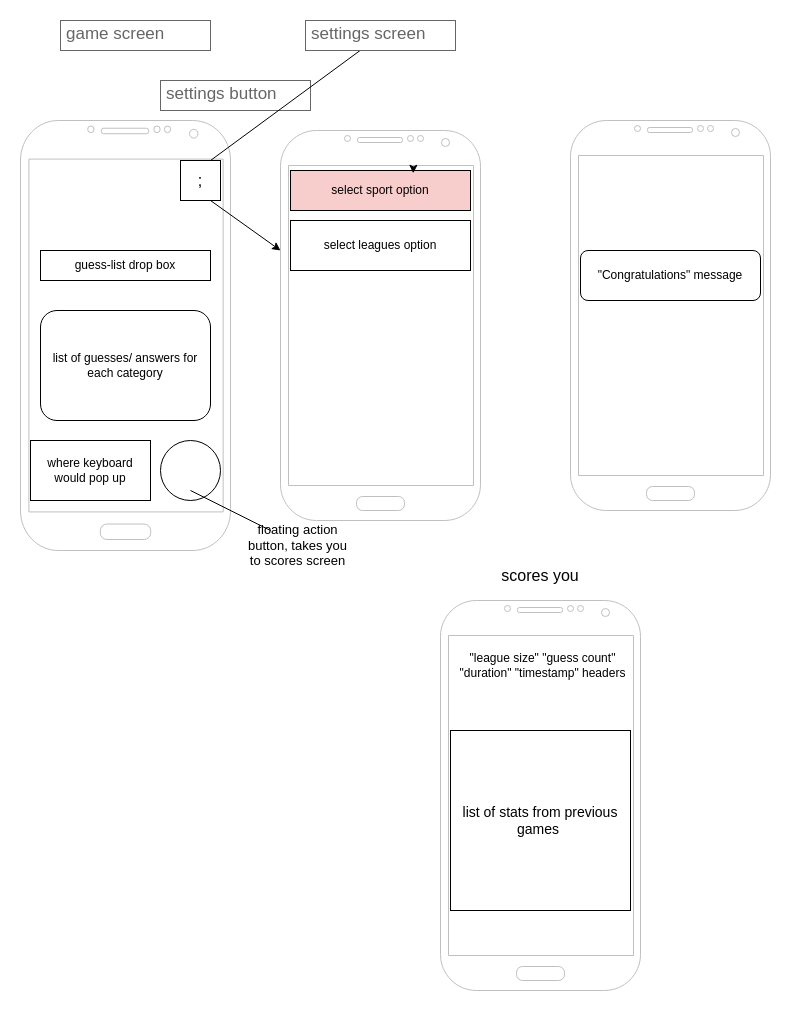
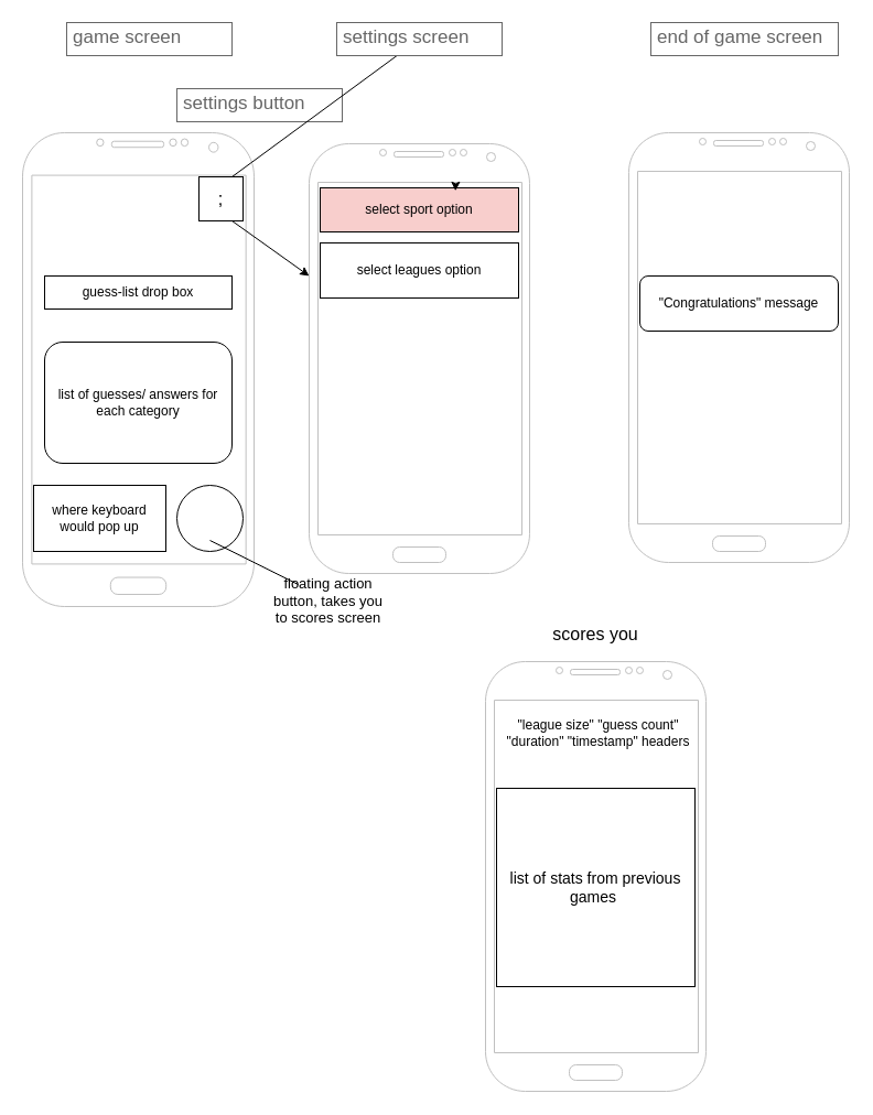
+ <mxCell id="16" value="end of game screen" style="strokeWidth=1;shadow=0;dashed=0;align=center;html=1;shape=mxgraph.mockup.text.textBox;fontColor=#666666;align=left;fontSize=17;spacingLeft=4;spacingTop=-3;whiteSpace=wrap;strokeColor=#666666;mainText=" parent="1" vertex="1"><mxGeometry x="590" y="20" width="170" height="30" as="geometry" /></mxCell>
- <mxCell id="25" value="list of stats from previous games&amp;nbsp;" style="whiteSpace=wrap;html=1;aspect=fixed;fontSize=14;" vertex="1" parent="1"><mxGeometry x="450" y="730" width="180" height="180" as="geometry" /></mxCell>
+ <mxCell id="25" value="list of stats from previous games&amp;nbsp;" style="whiteSpace=wrap;html=1;aspect=fixed;fontSize=14;" vertex="1" parent="1"><mxGeometry x="450" y="715" width="180" height="180" as="geometry" /></mxCell>
